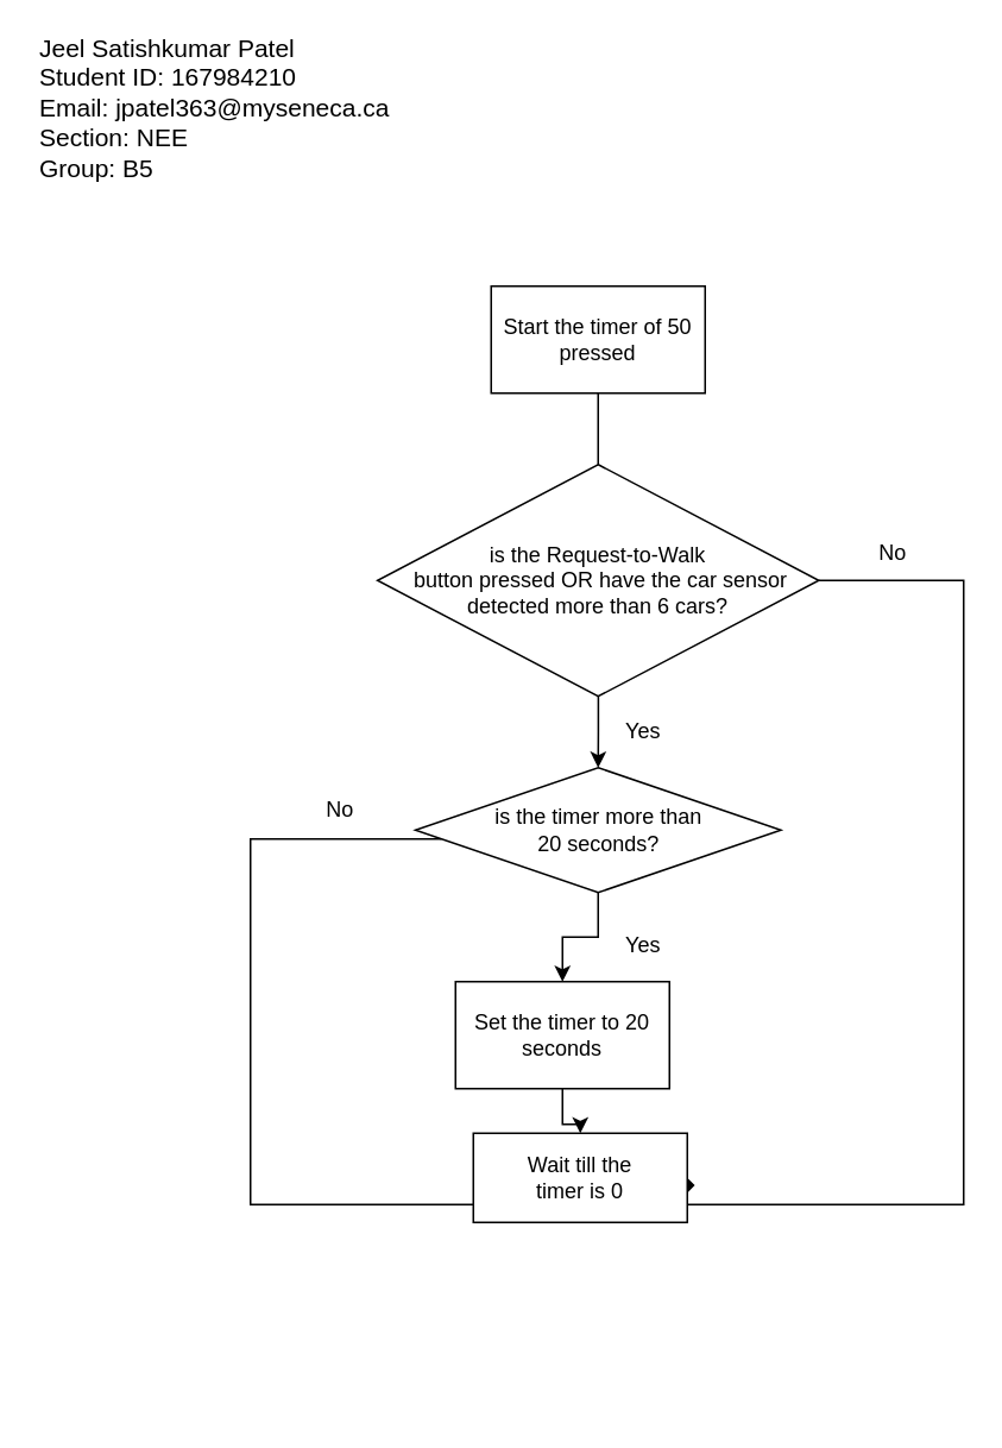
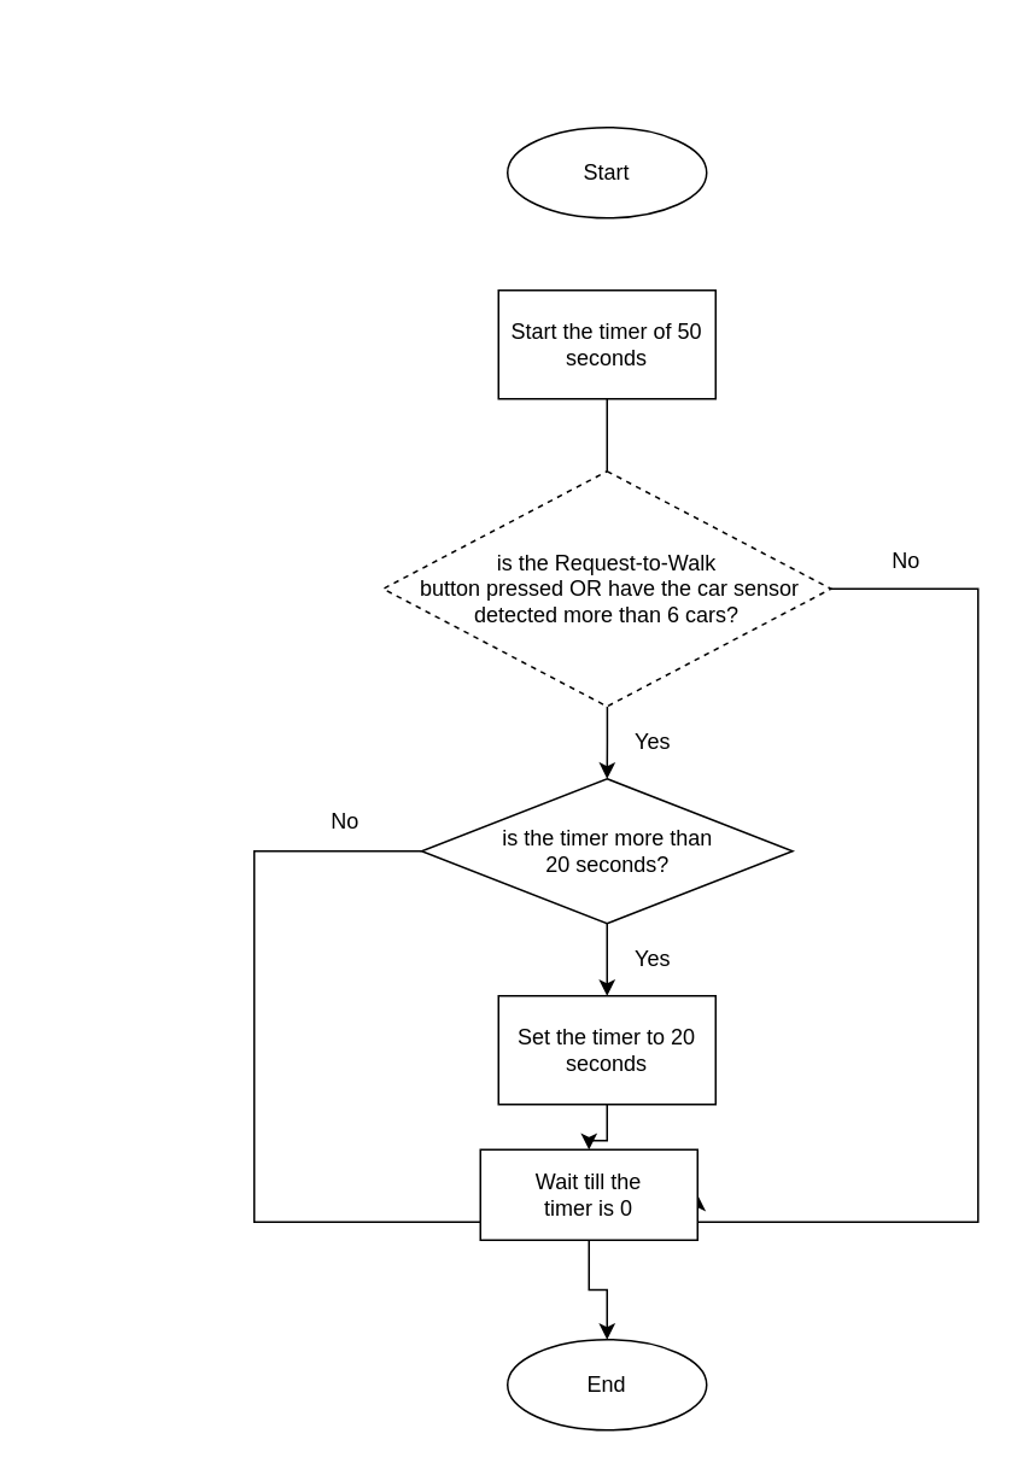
- <mxCell id="20" value="&lt;font style=&quot;font-size: 14px;&quot;&gt;Jeel Satishkumar Patel&lt;br&gt;Student ID: 167984210&lt;br&gt;&lt;/font&gt;&lt;div&gt;&lt;font style=&quot;font-size: 14px;&quot;&gt;Email: jpatel363@myseneca.ca&lt;br&gt;&lt;/font&gt;&lt;/div&gt;&lt;div&gt;&lt;font style=&quot;font-size: 14px;&quot;&gt;Section: NEE&lt;/font&gt;&lt;/div&gt;&lt;div&gt;&lt;font style=&quot;font-size: 14px;&quot;&gt;Group: B5&lt;/font&gt;&lt;br&gt;&lt;/div&gt;" style="text;html=1;align=left;verticalAlign=middle;resizable=0;points=[];autosize=1;strokeColor=none;fillColor=none;" vertex="1" parent="1"><mxGeometry x="20" y="20" width="210" height="80" as="geometry" /></mxCell>
+ <mxCell id="2" value="Start" style="ellipse;whiteSpace=wrap;html=1;" vertex="1" parent="1"><mxGeometry x="280" y="70" width="110" height="50" as="geometry" /></mxCell>
- <mxCell id="4" value="Start the timer of 50 pressed" style="rounded=0;whiteSpace=wrap;html=1;" vertex="1" parent="1"><mxGeometry x="275" y="160" width="120" height="60" as="geometry" /></mxCell>
+ <mxCell id="4" value="Start the timer of 50 seconds" style="rounded=0;whiteSpace=wrap;html=1;" vertex="1" parent="1"><mxGeometry x="275" y="160" width="120" height="60" as="geometry" /></mxCell>
- <mxCell id="7" value="&lt;div&gt;is the Request-to-Walk&lt;/div&gt;&lt;div&gt;&amp;nbsp;button pressed OR have the car sensor detected more than 6 cars?&lt;br&gt;&lt;/div&gt;" style="rhombus;whiteSpace=wrap;html=1;" vertex="1" parent="1"><mxGeometry x="211.25" y="260" width="247.5" height="130" as="geometry" /></mxCell>
+ <mxCell id="7" value="&lt;div&gt;is the Request-to-Walk&lt;/div&gt;&lt;div&gt;&amp;nbsp;button pressed OR have the car sensor detected more than 6 cars?&lt;br&gt;&lt;/div&gt;" style="rhombus;whiteSpace=wrap;html=1;dashed=1;" vertex="1" parent="1"><mxGeometry x="211.25" y="260" width="247.5" height="130" as="geometry" /></mxCell>
- <mxCell id="12" value="&lt;div&gt;is the timer more than&lt;/div&gt;&lt;div&gt;20 seconds?&lt;/div&gt;" style="rhombus;whiteSpace=wrap;html=1;" vertex="1" parent="1"><mxGeometry x="232.5" y="430" width="205" height="70" as="geometry" /></mxCell>
+ <mxCell id="12" value="&lt;div&gt;is the timer more than&lt;/div&gt;&lt;div&gt;20 seconds?&lt;/div&gt;" style="rhombus;whiteSpace=wrap;html=1;" vertex="1" parent="1"><mxGeometry x="232.5" y="430" width="205" height="80" as="geometry" /></mxCell>
- <mxCell id="9" value="Set the timer to 20 seconds" style="rounded=0;whiteSpace=wrap;html=1;" vertex="1" parent="1"><mxGeometry x="255" y="550" width="120" height="60" as="geometry" /></mxCell>
+ <mxCell id="9" value="Set the timer to 20 seconds" style="rounded=0;whiteSpace=wrap;html=1;" vertex="1" parent="1"><mxGeometry x="275" y="550" width="120" height="60" as="geometry" /></mxCell>
- <mxCell id="5" style="edgeStyle=orthogonalEdgeStyle;rounded=0;orthogonalLoop=1;jettySize=auto;html=1;entryX=1;entryY=0.5;entryDx=0;entryDy=0;endArrow=diamond;" edge="1" parent="1" source="7" target="18"><mxGeometry relative="1" as="geometry"><mxPoint x="390" y="675" as="targetPoint" /><Array as="points"><mxPoint x="540" y="325" /><mxPoint x="540" y="675" /></Array></mxGeometry></mxCell>
+ <mxCell id="5" style="edgeStyle=orthogonalEdgeStyle;rounded=0;orthogonalLoop=1;jettySize=auto;html=1;entryX=1;entryY=0.5;entryDx=0;entryDy=0;" edge="1" parent="1" source="7" target="18"><mxGeometry relative="1" as="geometry"><mxPoint x="390" y="675" as="targetPoint" /><Array as="points"><mxPoint x="540" y="325" /><mxPoint x="540" y="675" /></Array></mxGeometry></mxCell>
+ <mxCell id="17" style="edgeStyle=orthogonalEdgeStyle;rounded=0;orthogonalLoop=1;jettySize=auto;html=1;entryX=0.5;entryY=0;entryDx=0;entryDy=0;" edge="1" parent="1" source="18" target="19"><mxGeometry relative="1" as="geometry" /></mxCell>
+ <mxCell id="19" value="End" style="ellipse;whiteSpace=wrap;html=1;" vertex="1" parent="1"><mxGeometry x="280" y="740" width="110" height="50" as="geometry" /></mxCell>
